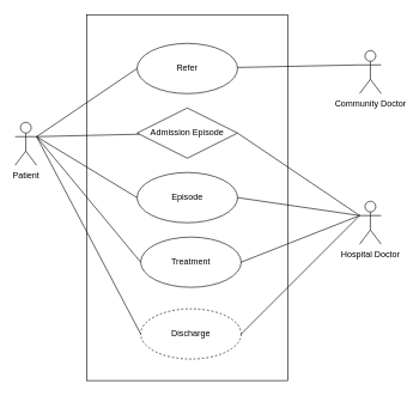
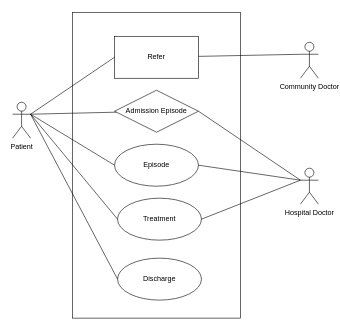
- <mxCell id="6" value="Refer" style="ellipse;whiteSpace=wrap;html=1;" vertex="1" parent="1"><mxGeometry x="190" y="60" width="140" height="70" as="geometry" /></mxCell>
+ <mxCell id="6" value="Refer" style="whiteSpace=wrap;html=1;rounded=0;" vertex="1" parent="1"><mxGeometry x="190" y="60" width="140" height="70" as="geometry" /></mxCell>
- <mxCell id="13" value="" style="endArrow=none;html=1;rounded=0;entryX=0;entryY=0.333;entryDx=0;entryDy=0;entryPerimeter=0;exitX=1;exitY=0.5;exitDx=0;exitDy=0;" edge="1" parent="1" source="10" target="3"><mxGeometry width="50" height="50" relative="1" as="geometry"><mxPoint x="340" y="195" as="sourcePoint" /><mxPoint x="510" y="310" as="targetPoint" /></mxGeometry></mxCell>
- <mxCell id="10" value="Discharge" style="ellipse;whiteSpace=wrap;html=1;dashed=1;" vertex="1" parent="1"><mxGeometry x="195" y="430" width="140" height="70" as="geometry" /></mxCell>
+ <mxCell id="10" value="Discharge" style="ellipse;whiteSpace=wrap;html=1;" vertex="1" parent="1"><mxGeometry x="195" y="430" width="140" height="70" as="geometry" /></mxCell>
